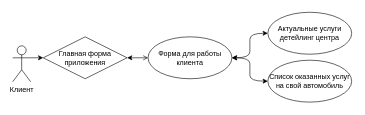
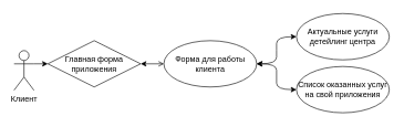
- <mxCell id="10" value="Список оказанных услуг на свой автомобиль" style="ellipse;whiteSpace=wrap;html=1;" vertex="1" parent="1"><mxGeometry x="446" y="100" width="140" height="70" as="geometry" /></mxCell>
+ <mxCell id="10" value="Список оказанных услуг на свой приложения" style="ellipse;whiteSpace=wrap;html=1;" vertex="1" parent="1"><mxGeometry x="446" y="100" width="140" height="70" as="geometry" /></mxCell>
